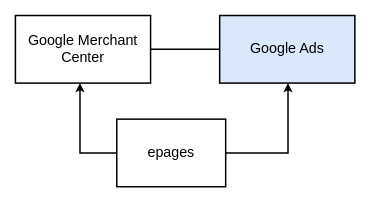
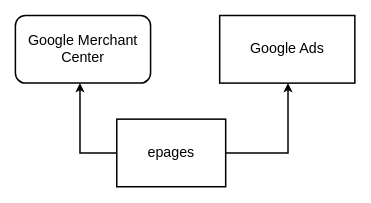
- <mxCell id="2" value="Google Merchant Center" style="rounded=0;whiteSpace=wrap;html=1;fontSize=19;strokeWidth=2;" vertex="1" parent="1"><mxGeometry x="20" y="20" width="180" height="90" as="geometry" /></mxCell>
+ <mxCell id="2" value="Google Merchant Center" style="whiteSpace=wrap;html=1;fontSize=19;strokeWidth=2;rounded=1;" vertex="1" parent="1"><mxGeometry x="20" y="20" width="180" height="90" as="geometry" /></mxCell>
- <mxCell id="7" value="" style="endArrow=none;html=1;rounded=0;fontSize=19;strokeWidth=2;" edge="1" parent="1" source="2" target="3"><mxGeometry width="50" height="50" relative="1" as="geometry"><mxPoint x="182" y="12" as="sourcePoint" /><mxPoint x="232" y="-38" as="targetPoint" /></mxGeometry></mxCell>
- <mxCell id="3" value="Google Ads" style="rounded=0;whiteSpace=wrap;html=1;fontSize=19;strokeWidth=2;fillColor=#dae8fc;" vertex="1" parent="1"><mxGeometry x="292" y="20" width="180" height="90" as="geometry" /></mxCell>
+ <mxCell id="3" value="Google Ads" style="rounded=0;whiteSpace=wrap;html=1;fontSize=19;strokeWidth=2;" vertex="1" parent="1"><mxGeometry x="292" y="20" width="180" height="90" as="geometry" /></mxCell>
